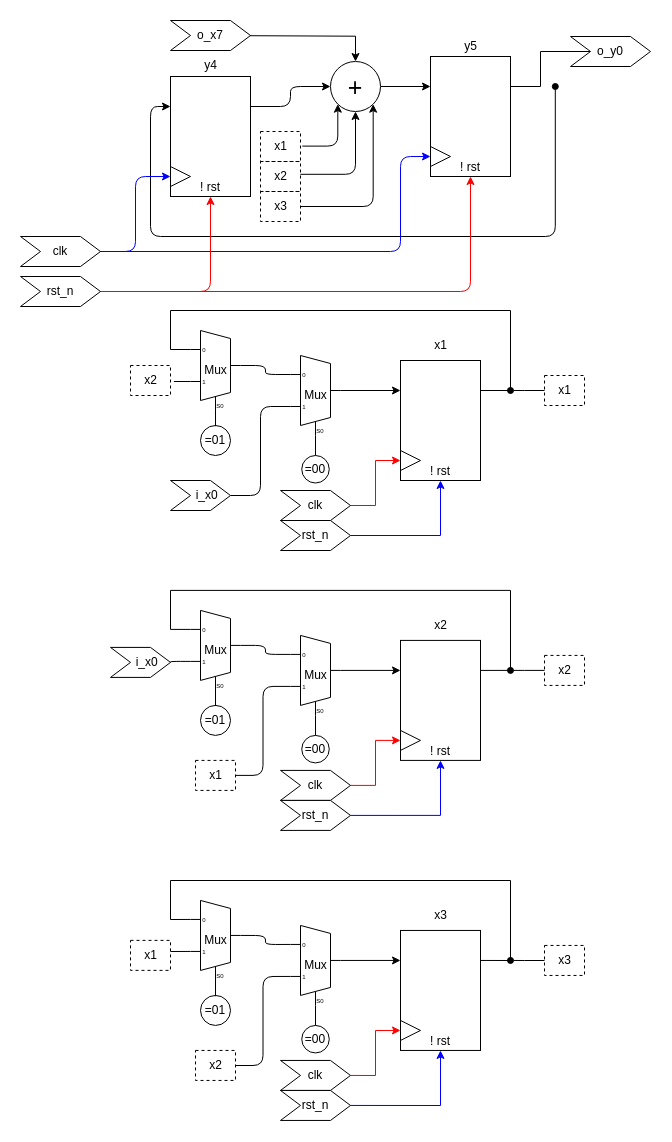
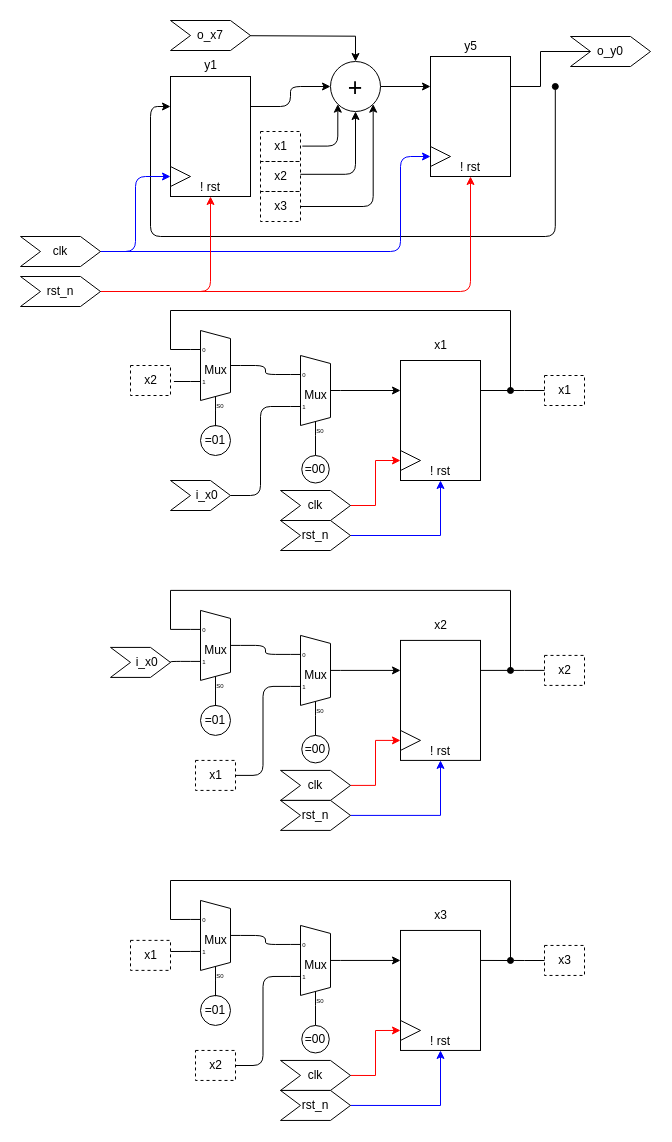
- <mxCell id="15" value="y4" style="text;html=1;align=center;verticalAlign=middle;resizable=0;points=[];autosize=1;strokeColor=none;fillColor=none;fontSize=12;" vertex="1" parent="1"><mxGeometry x="190" y="50" width="40" height="30" as="geometry" /></mxCell>
+ <mxCell id="15" value="y1" style="text;html=1;align=center;verticalAlign=middle;resizable=0;points=[];autosize=1;strokeColor=none;fillColor=none;fontSize=12;" vertex="1" parent="1"><mxGeometry x="190" y="50" width="40" height="30" as="geometry" /></mxCell>
